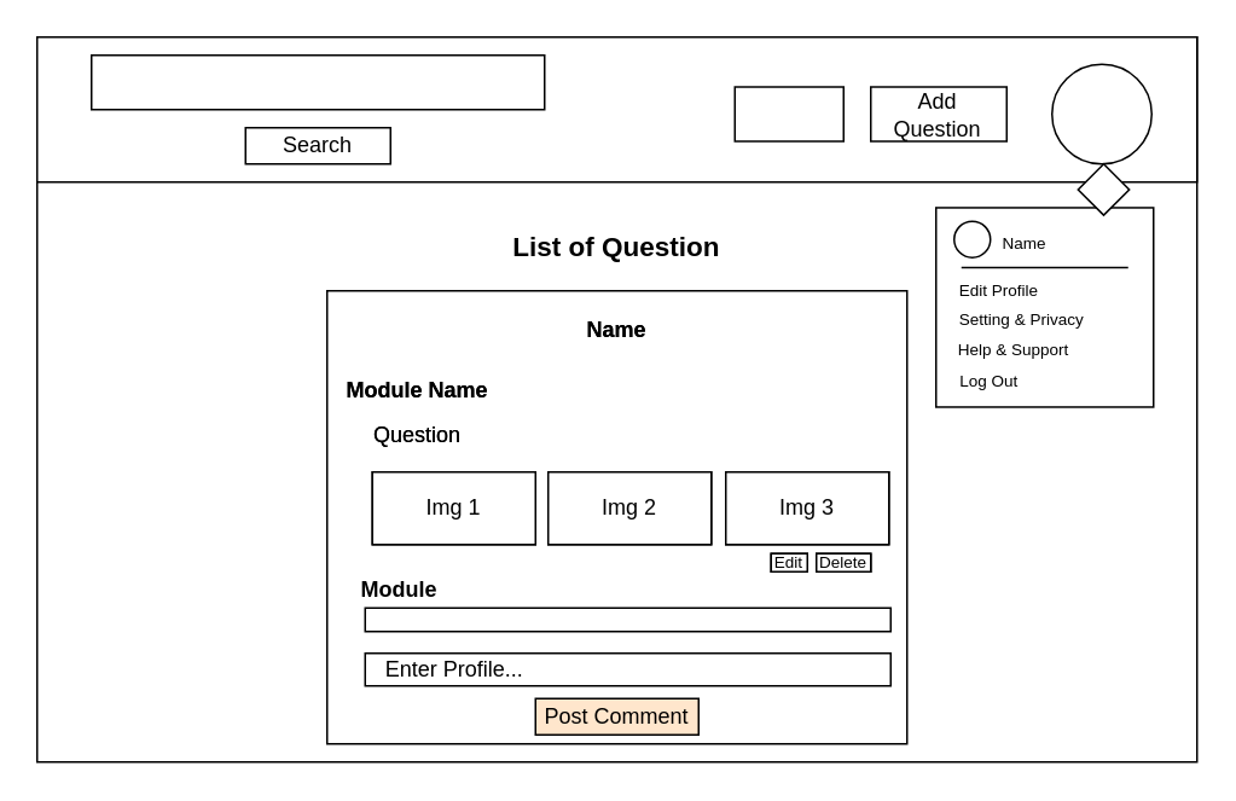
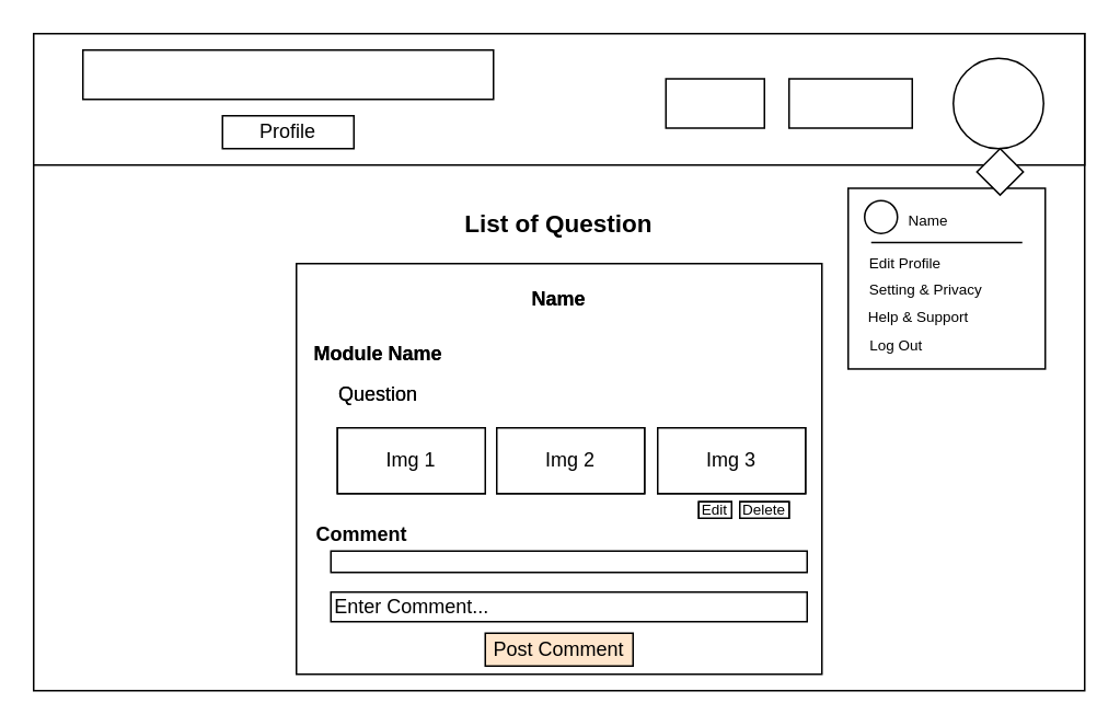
- <mxCell id="11" value="Add Question" style="text;html=1;strokeColor=none;fillColor=none;align=center;verticalAlign=middle;whiteSpace=wrap;rounded=0;" parent="9" vertex="1"><mxGeometry x="9.375" y="3.75" width="56.25" height="22.5" as="geometry" /></mxCell>
- <mxCell id="12" value="Search" style="text;html=1;strokeColor=none;fillColor=none;align=center;verticalAlign=middle;whiteSpace=wrap;rounded=0;" parent="1" vertex="1"><mxGeometry x="145" y="65" width="60" height="30" as="geometry" /></mxCell>
+ <mxCell id="12" value="Profile" style="text;html=1;strokeColor=none;fillColor=none;align=center;verticalAlign=middle;whiteSpace=wrap;rounded=0;" parent="1" vertex="1"><mxGeometry x="145" y="65" width="60" height="30" as="geometry" /></mxCell>
- <mxCell id="31" value="&lt;b&gt;Module&lt;/b&gt;" style="text;html=1;strokeColor=none;fillColor=none;align=center;verticalAlign=middle;whiteSpace=wrap;rounded=0;" parent="1" vertex="1"><mxGeometry x="190" y="320" width="60" height="10" as="geometry" /></mxCell>
+ <mxCell id="31" value="&lt;b&gt;Comment&lt;/b&gt;" style="text;html=1;strokeColor=none;fillColor=none;align=center;verticalAlign=middle;whiteSpace=wrap;rounded=0;" parent="1" vertex="1"><mxGeometry x="190" y="320" width="60" height="10" as="geometry" /></mxCell>
- <mxCell id="35" value="Enter Profile..." style="text;html=1;strokeColor=none;fillColor=none;align=center;verticalAlign=middle;whiteSpace=wrap;rounded=0;" parent="1" vertex="1"><mxGeometry x="192.5" y="354" width="115" height="30" as="geometry" /></mxCell>
+ <mxCell id="35" value="Enter Comment..." style="text;html=1;strokeColor=none;fillColor=none;align=center;verticalAlign=middle;whiteSpace=wrap;rounded=0;" parent="1" vertex="1"><mxGeometry x="192.5" y="354" width="115" height="30" as="geometry" /></mxCell>
